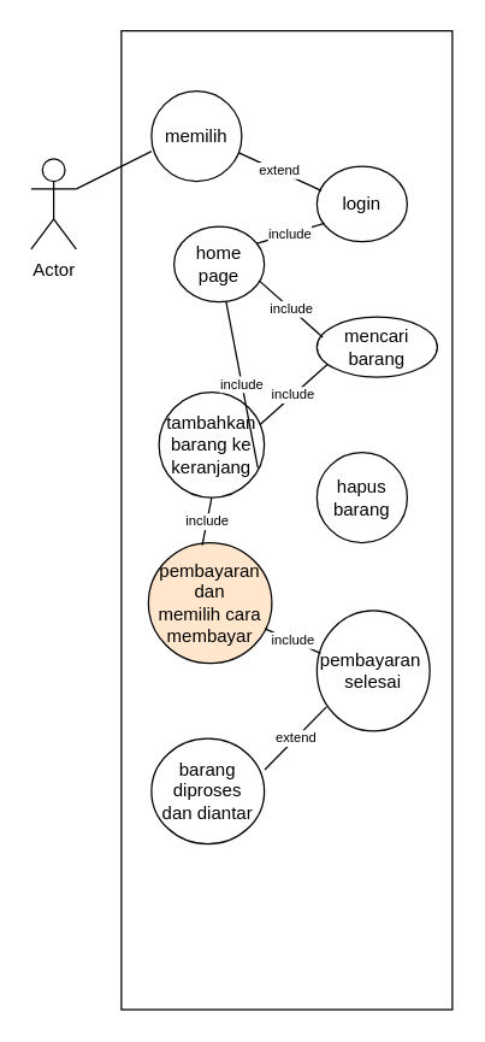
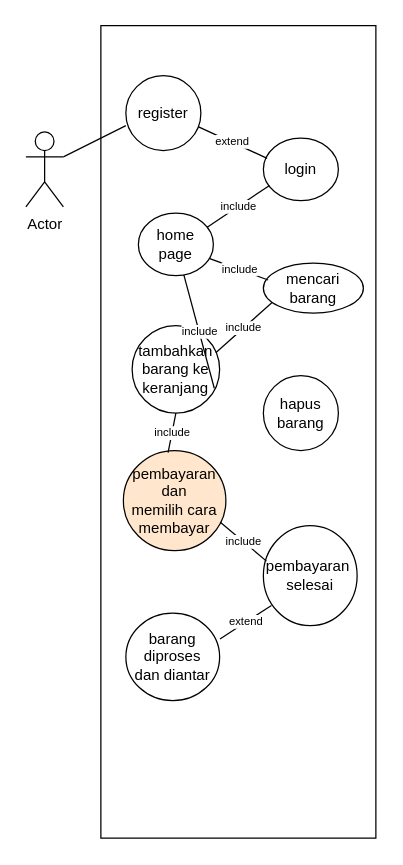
- <mxCell id="4" value="memilih" style="ellipse;whiteSpace=wrap;html=1;" vertex="1" parent="1"><mxGeometry x="100" y="60" width="60" height="60" as="geometry" /></mxCell>
+ <mxCell id="4" value="register" style="ellipse;whiteSpace=wrap;html=1;" vertex="1" parent="1"><mxGeometry x="100" y="60" width="60" height="60" as="geometry" /></mxCell>
- <mxCell id="7" value="home page" style="ellipse;whiteSpace=wrap;html=1;" vertex="1" parent="1"><mxGeometry x="115" y="150" width="60" height="50" as="geometry" /></mxCell>
+ <mxCell id="7" value="home page" style="ellipse;whiteSpace=wrap;html=1;" vertex="1" parent="1"><mxGeometry x="110" y="170" width="60" height="50" as="geometry" /></mxCell>
- <mxCell id="17" value="pembayaran&amp;nbsp;&lt;div&gt;selesai&lt;/div&gt;" style="ellipse;whiteSpace=wrap;html=1;" vertex="1" parent="1"><mxGeometry x="210" y="405" width="75" height="80" as="geometry" /></mxCell>
+ <mxCell id="17" value="pembayaran&amp;nbsp;&lt;div&gt;selesai&lt;/div&gt;" style="ellipse;whiteSpace=wrap;html=1;" vertex="1" parent="1"><mxGeometry x="210" y="420" width="75" height="80" as="geometry" /></mxCell>
